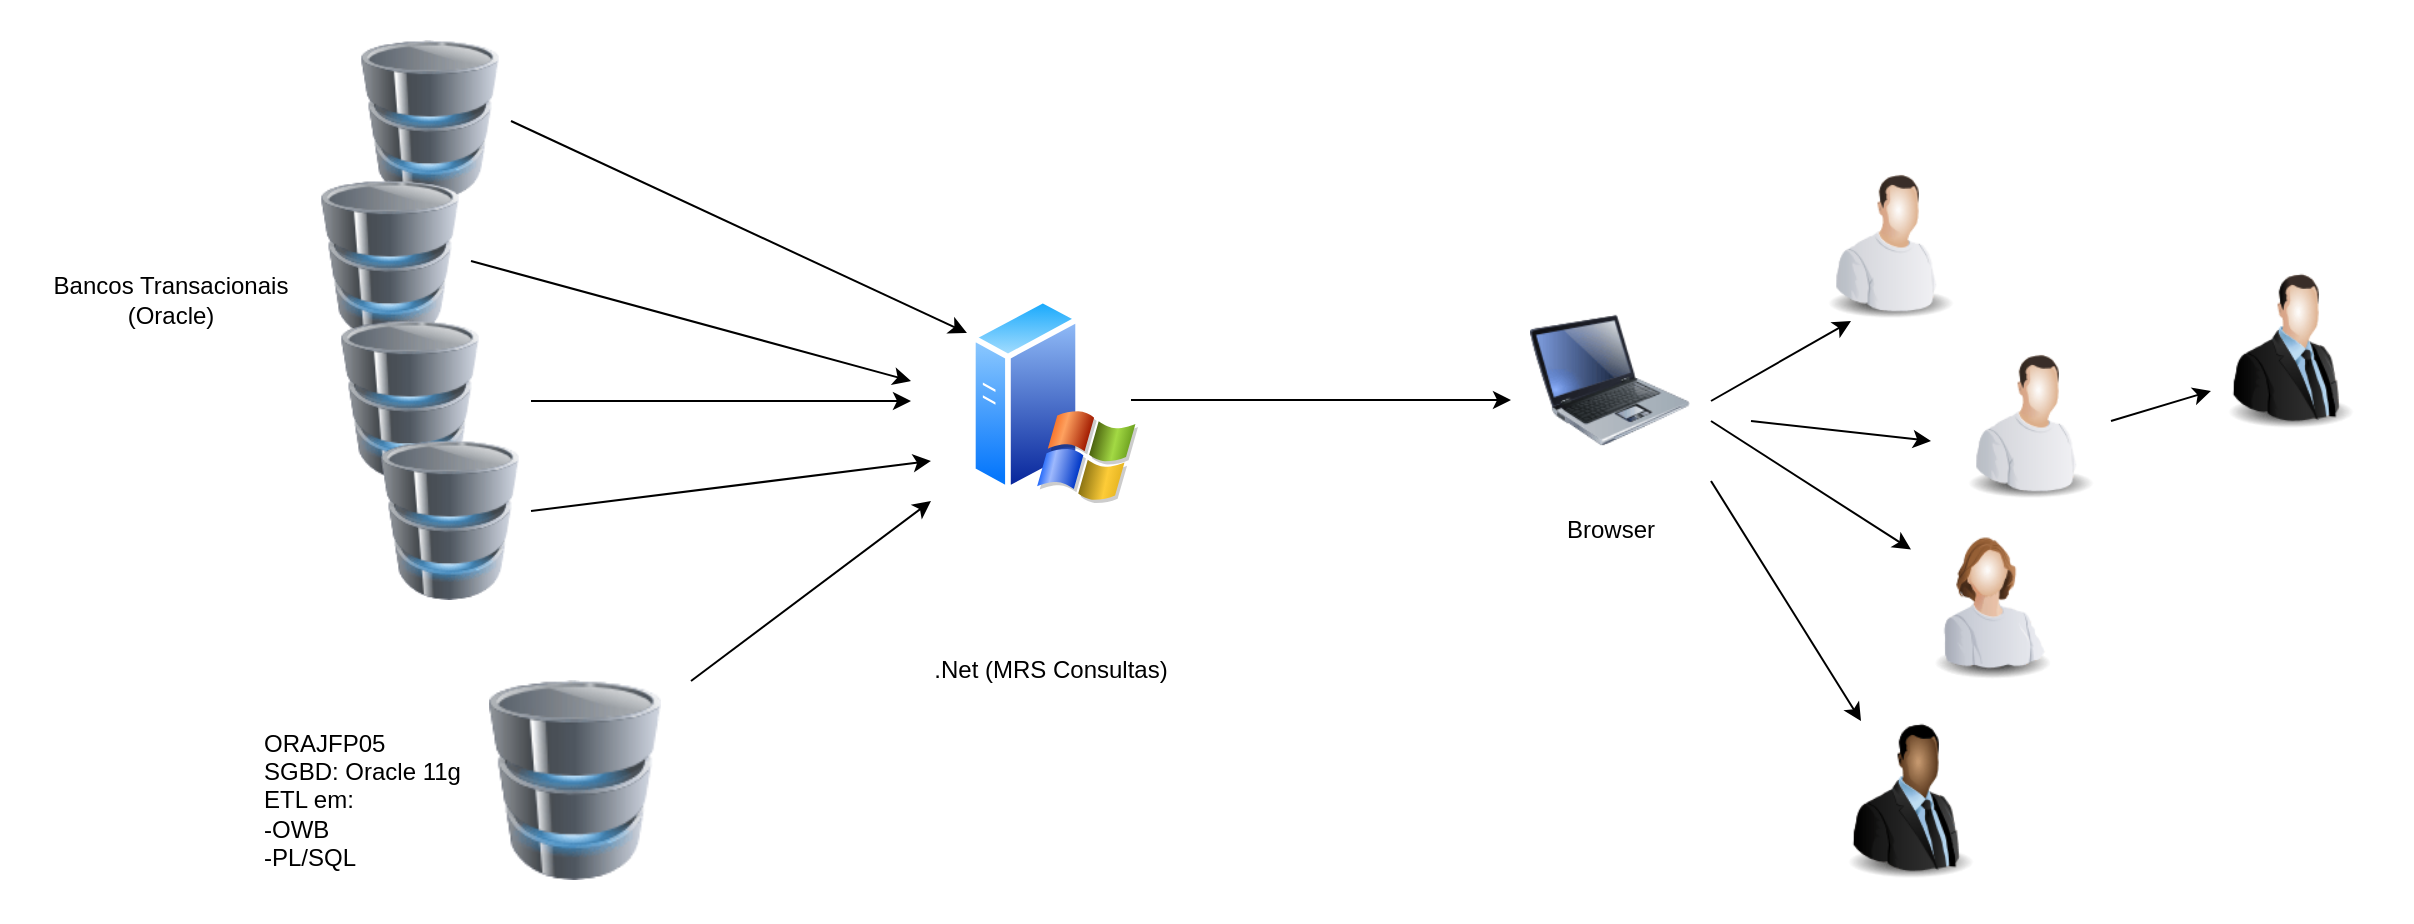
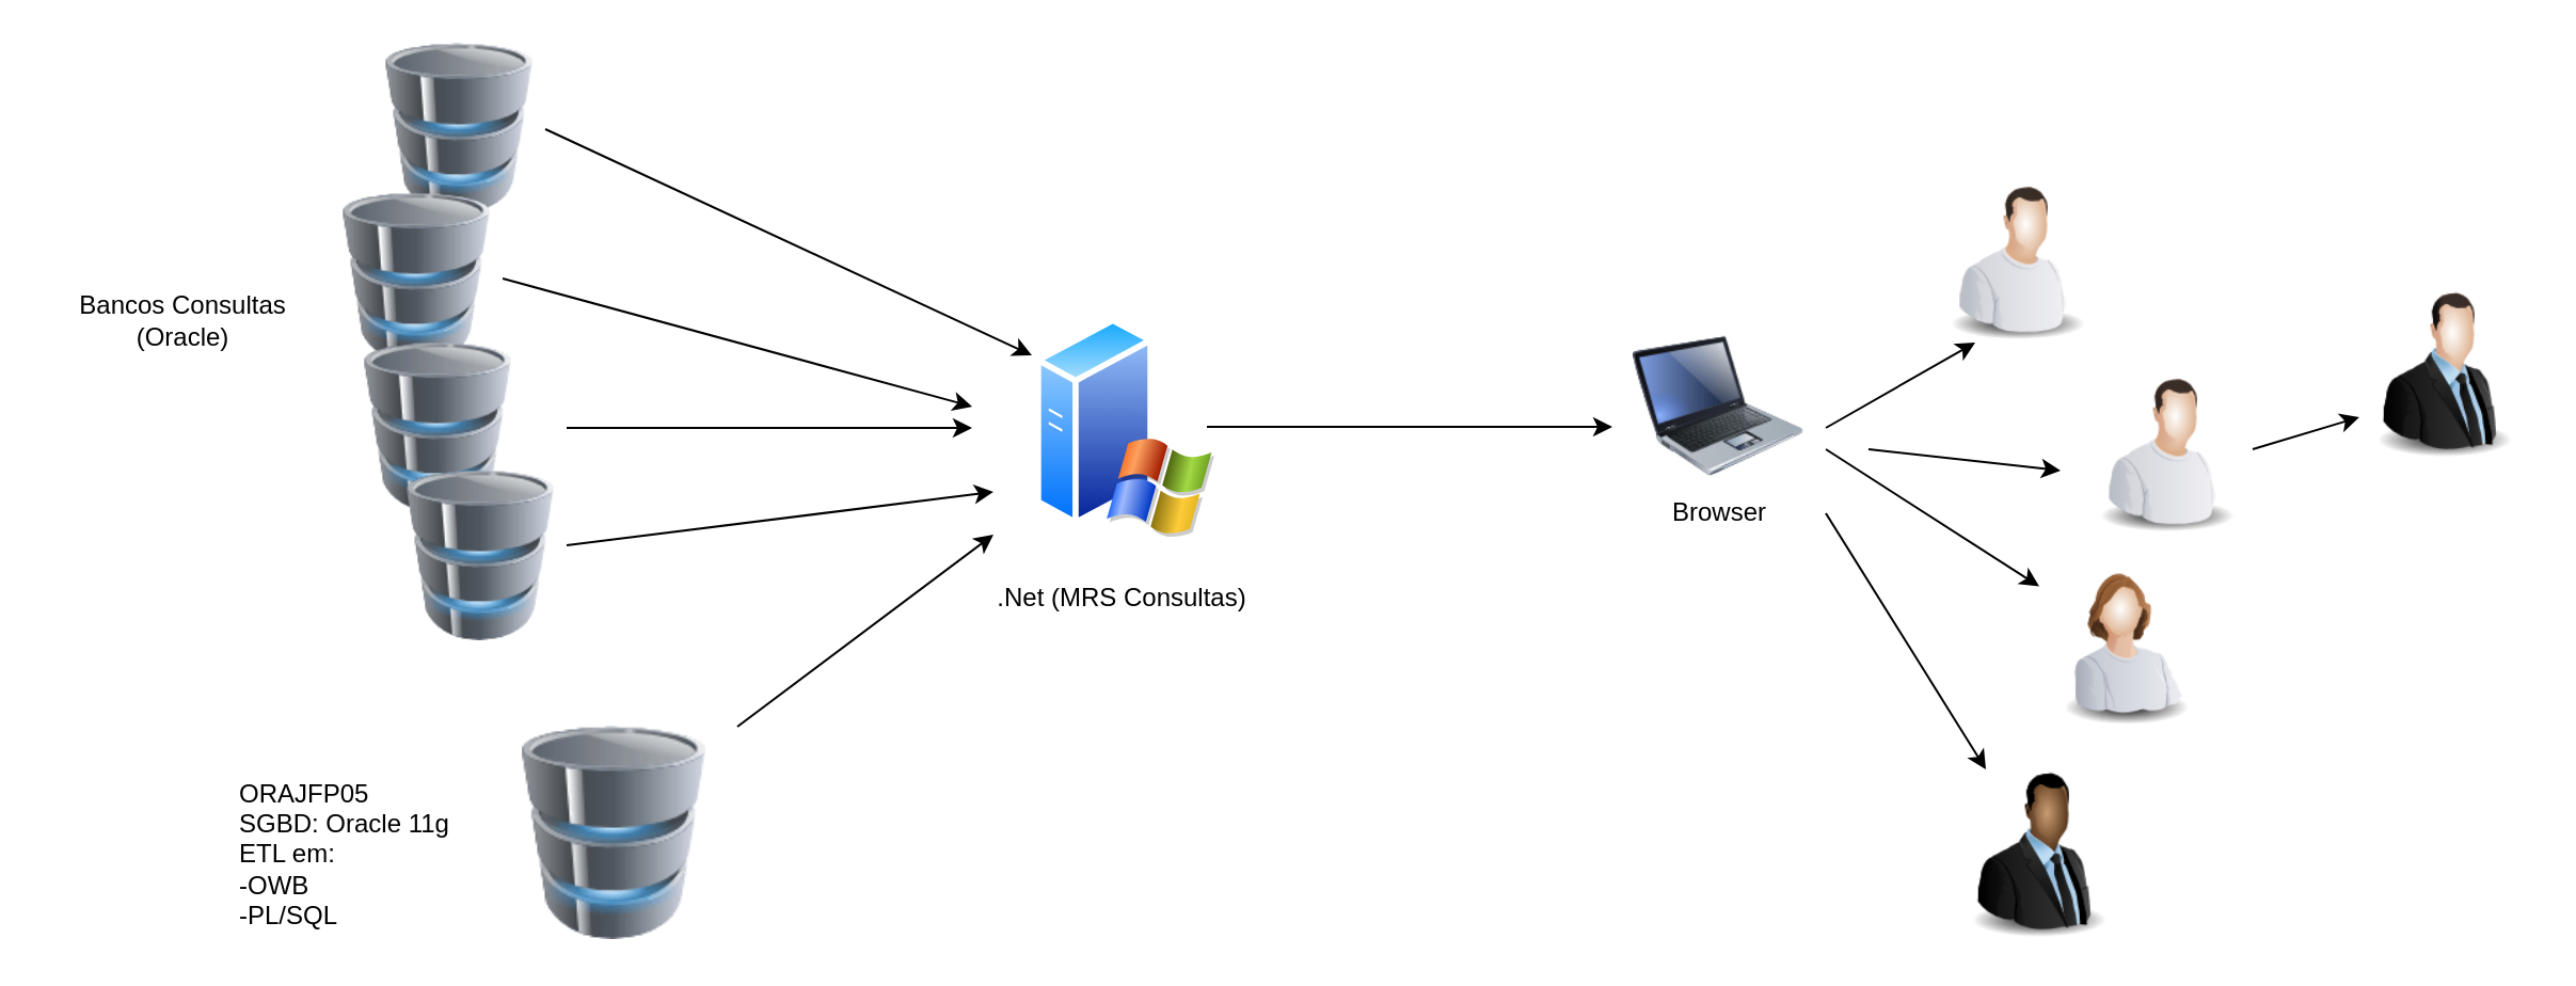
- <mxCell id="15" value="Bancos Transacionais&lt;br&gt;(Oracle)" style="text;html=1;resizable=0;autosize=1;align=center;verticalAlign=middle;points=[];fillColor=none;strokeColor=none;rounded=0;" parent="1" vertex="1"><mxGeometry x="20" y="135" width="130" height="30" as="geometry" /></mxCell>
+ <mxCell id="15" value="Bancos Consultas&lt;br&gt;(Oracle)" style="text;html=1;resizable=0;autosize=1;align=center;verticalAlign=middle;points=[];fillColor=none;strokeColor=none;rounded=0;" parent="1" vertex="1"><mxGeometry x="20" y="135" width="130" height="30" as="geometry" /></mxCell>
- <mxCell id="12" value="Browser" style="text;html=1;resizable=0;autosize=1;align=center;verticalAlign=middle;points=[];fillColor=none;strokeColor=none;rounded=0;" parent="1" vertex="1"><mxGeometry x="775" y="255" width="60" height="20" as="geometry" /></mxCell>
+ <mxCell id="12" value="Browser" style="text;html=1;resizable=0;autosize=1;align=center;verticalAlign=middle;points=[];fillColor=none;strokeColor=none;rounded=0;" parent="1" vertex="1"><mxGeometry x="775" y="230" width="60" height="20" as="geometry" /></mxCell>
- <mxCell id="19" value=".Net (MRS Consultas)" style="text;html=1;resizable=0;autosize=1;align=center;verticalAlign=middle;points=[];fillColor=none;strokeColor=none;rounded=0;" vertex="1" parent="1"><mxGeometry x="460" y="325" width="130" height="20" as="geometry" /></mxCell>
+ <mxCell id="19" value=".Net (MRS Consultas)" style="text;html=1;resizable=0;autosize=1;align=center;verticalAlign=middle;points=[];fillColor=none;strokeColor=none;rounded=0;" vertex="1" parent="1"><mxGeometry x="460" y="270" width="130" height="20" as="geometry" /></mxCell>
- <mxCell id="10" value="ORAJFP05&lt;br&gt;SGBD: Oracle 11g&lt;br&gt;ETL em:&lt;br&gt;-OWB&lt;br&gt;-PL/SQL" style="text;html=1;resizable=0;autosize=1;align=left;verticalAlign=middle;points=[];fillColor=none;strokeColor=none;rounded=0;textDirection=ltr;" parent="1" vertex="1"><mxGeometry x="130" y="360" width="110" height="80" as="geometry" /></mxCell>
+ <mxCell id="10" value="ORAJFP05&lt;br&gt;SGBD: Oracle 11g&lt;br&gt;ETL em:&lt;br&gt;-OWB&lt;br&gt;-PL/SQL" style="text;html=1;resizable=0;autosize=1;align=left;verticalAlign=middle;points=[];fillColor=none;strokeColor=none;rounded=0;textDirection=ltr;" parent="1" vertex="1"><mxGeometry x="110" y="360" width="110" height="80" as="geometry" /></mxCell>
